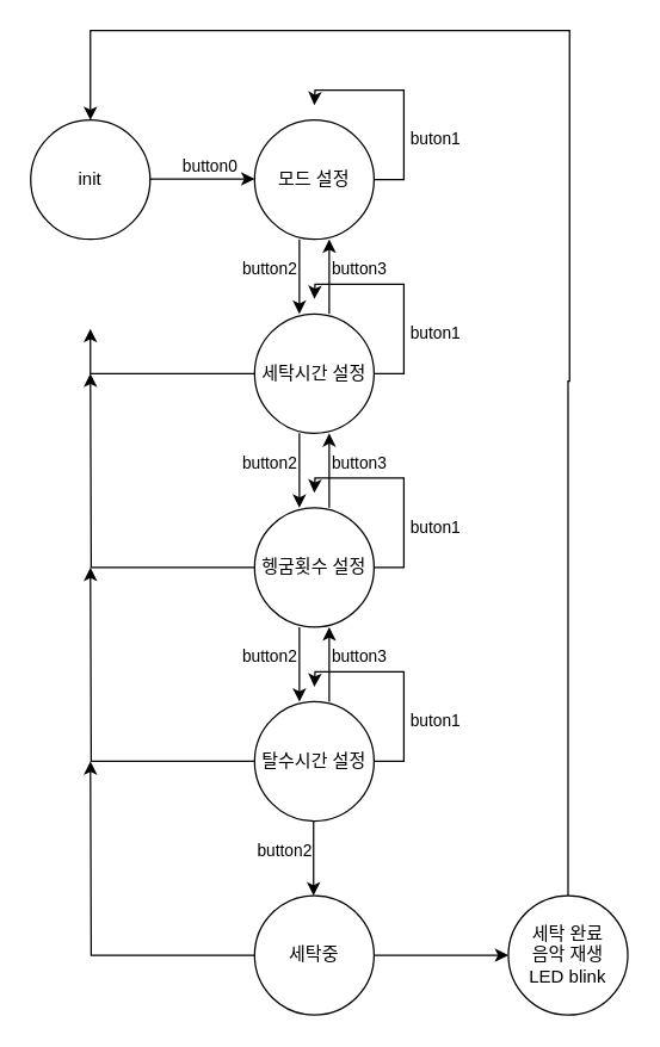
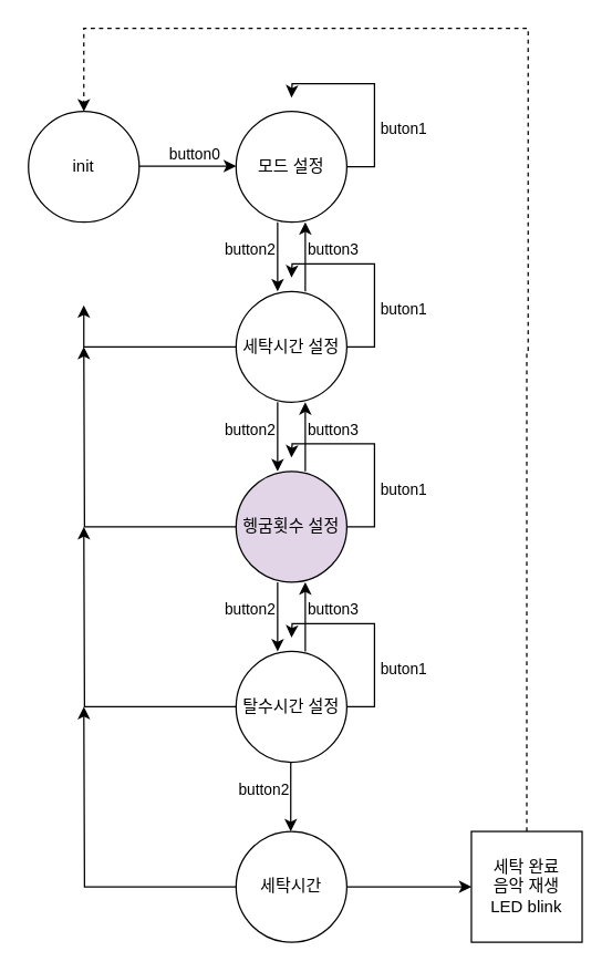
- <mxCell id="29" style="edgeStyle=orthogonalEdgeStyle;rounded=0;orthogonalLoop=1;jettySize=auto;html=1;exitX=0.5;exitY=0;exitDx=0;exitDy=0;entryX=0.5;entryY=0;entryDx=0;entryDy=0;" edge="1" parent="1" source="30" target="2"><mxGeometry relative="1" as="geometry"><mxPoint x="60" y="30" as="targetPoint" /><Array as="points"><mxPoint x="380" y="255" /><mxPoint x="381" y="255" /><mxPoint x="381" y="20" /><mxPoint x="60" y="20" /></Array></mxGeometry></mxCell>
+ <mxCell id="29" style="edgeStyle=orthogonalEdgeStyle;rounded=0;orthogonalLoop=1;jettySize=auto;html=1;exitX=0.5;exitY=0;exitDx=0;exitDy=0;entryX=0.5;entryY=0;entryDx=0;entryDy=0;dashed=1;" edge="1" parent="1" source="30" target="2"><mxGeometry relative="1" as="geometry"><mxPoint x="60" y="30" as="targetPoint" /><Array as="points"><mxPoint x="380" y="255" /><mxPoint x="381" y="255" /><mxPoint x="381" y="20" /><mxPoint x="60" y="20" /></Array></mxGeometry></mxCell>
- <mxCell id="24" value="헹굼횟수 설정" style="ellipse;whiteSpace=wrap;html=1;aspect=fixed;" vertex="1" parent="1"><mxGeometry x="170" y="340" width="80" height="80" as="geometry" /></mxCell>
+ <mxCell id="24" value="헹굼횟수 설정" style="ellipse;whiteSpace=wrap;html=1;aspect=fixed;fillColor=#e1d5e7;" vertex="1" parent="1"><mxGeometry x="170" y="340" width="80" height="80" as="geometry" /></mxCell>
- <mxCell id="9" value="세탁중" style="ellipse;whiteSpace=wrap;html=1;aspect=fixed;" vertex="1" parent="1"><mxGeometry x="170" y="600" width="80" height="80" as="geometry" /></mxCell>
+ <mxCell id="9" value="세탁시간" style="ellipse;whiteSpace=wrap;html=1;aspect=fixed;" vertex="1" parent="1"><mxGeometry x="170" y="600" width="80" height="80" as="geometry" /></mxCell>
- <mxCell id="30" value="세탁 완료&lt;div&gt;음악 재생&lt;/div&gt;&lt;div&gt;LED blink&lt;/div&gt;" style="ellipse;whiteSpace=wrap;html=1;aspect=fixed;" vertex="1" parent="1"><mxGeometry x="340" y="600" width="80" height="80" as="geometry" /></mxCell>
+ <mxCell id="30" value="세탁 완료&lt;div&gt;음악 재생&lt;/div&gt;&lt;div&gt;LED blink&lt;/div&gt;" style="whiteSpace=wrap;html=1;aspect=fixed;rounded=0;" vertex="1" parent="1"><mxGeometry x="340" y="600" width="80" height="80" as="geometry" /></mxCell>
